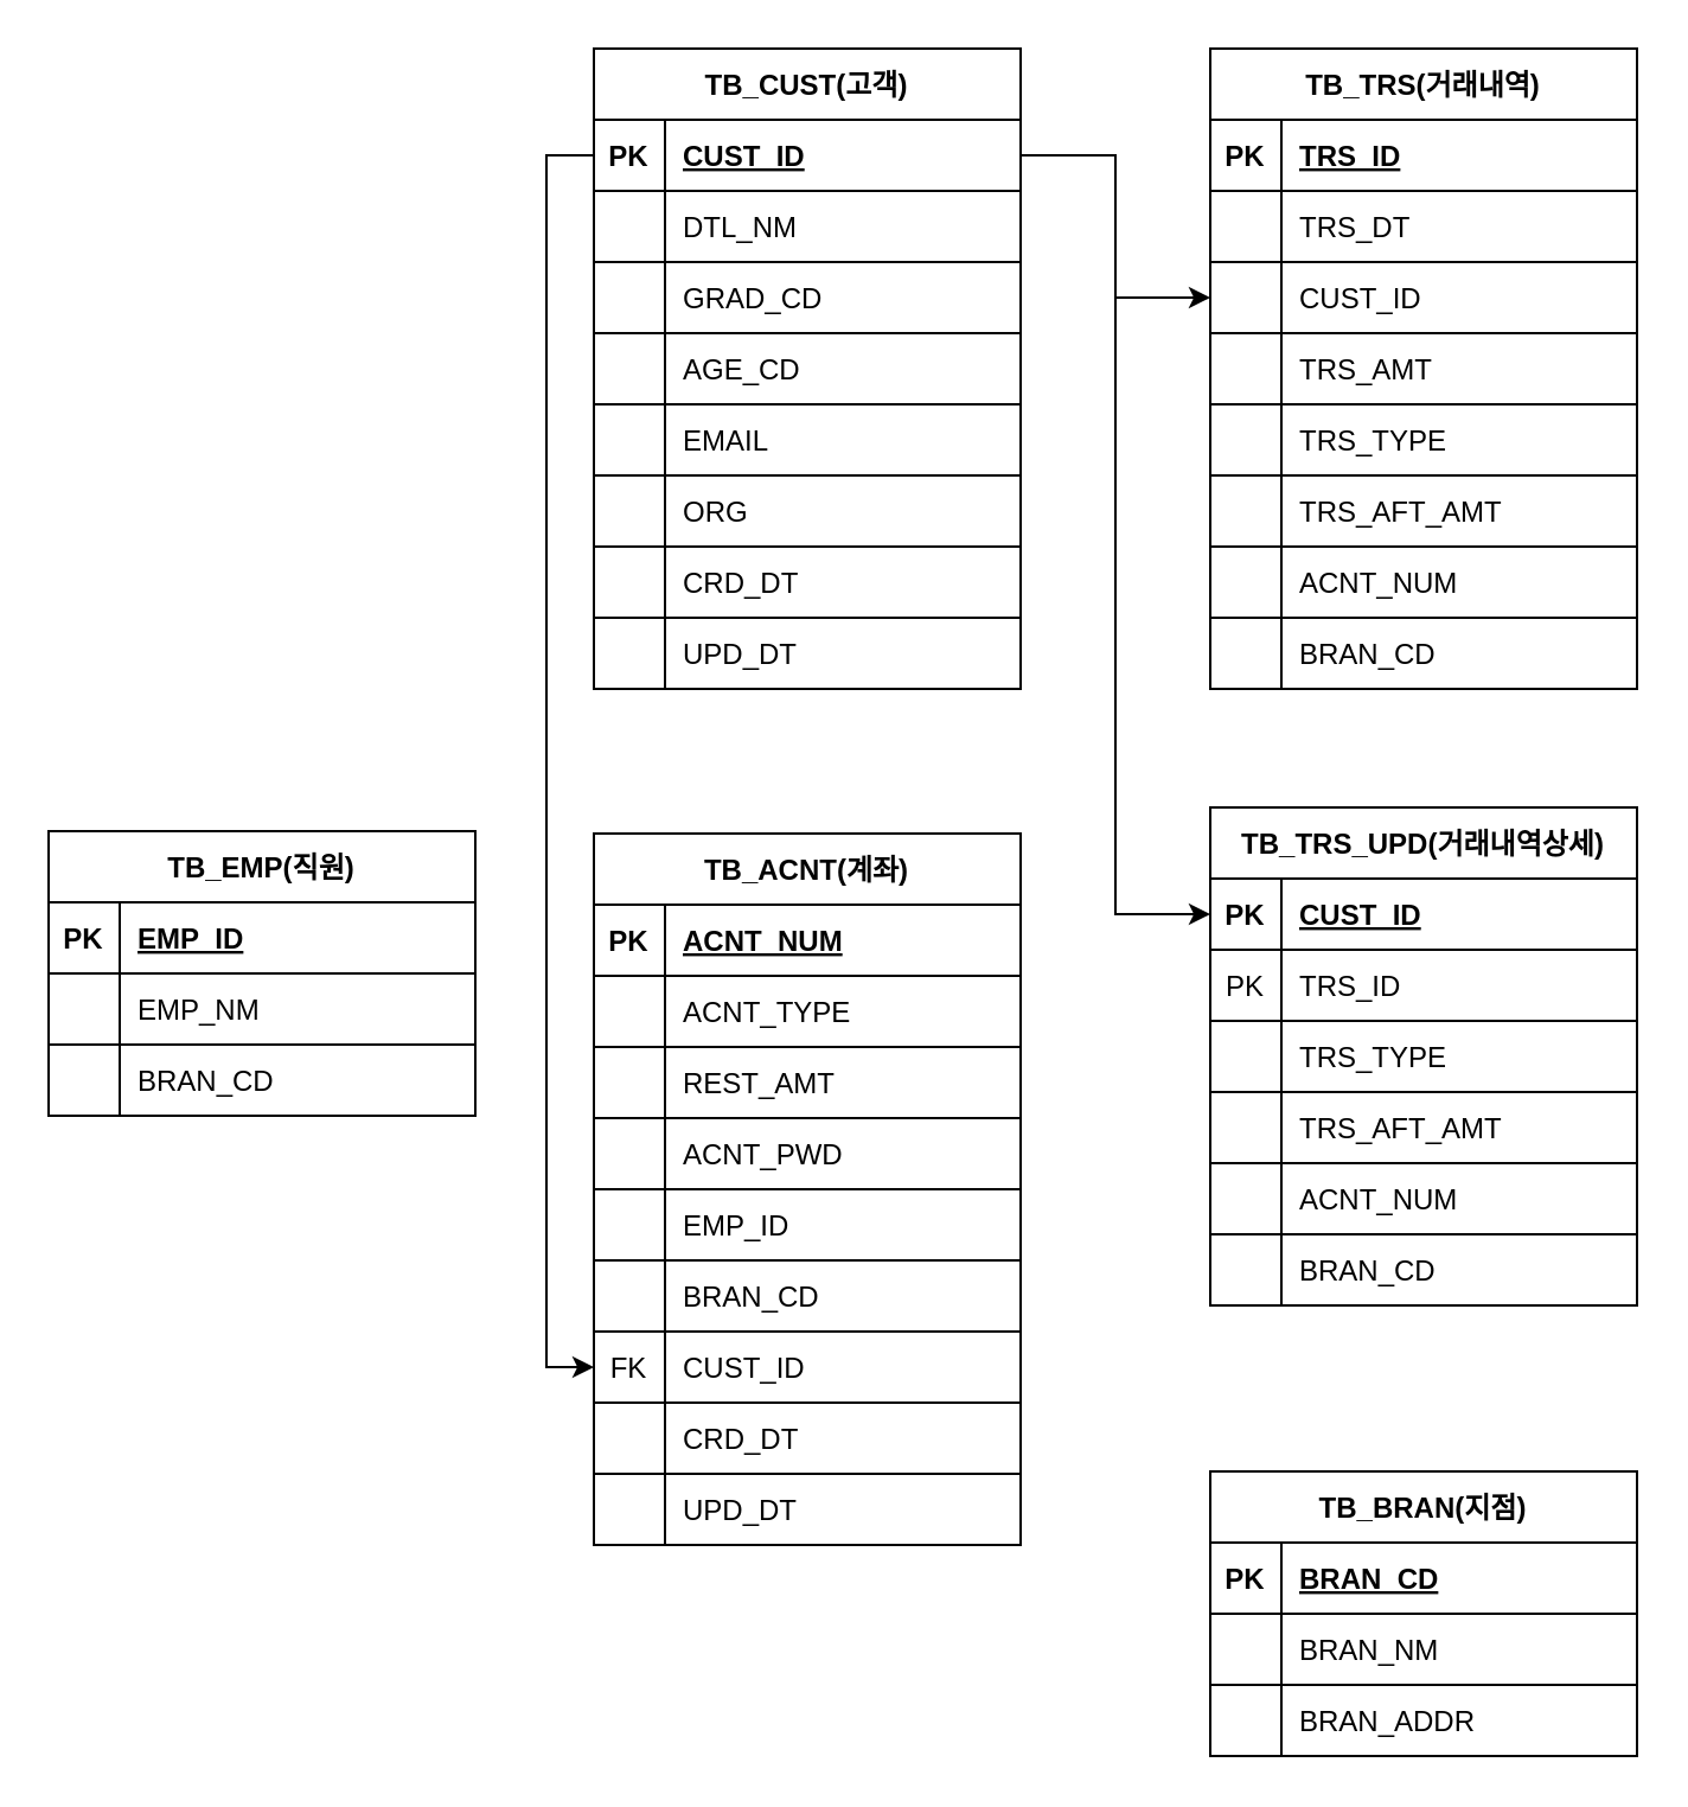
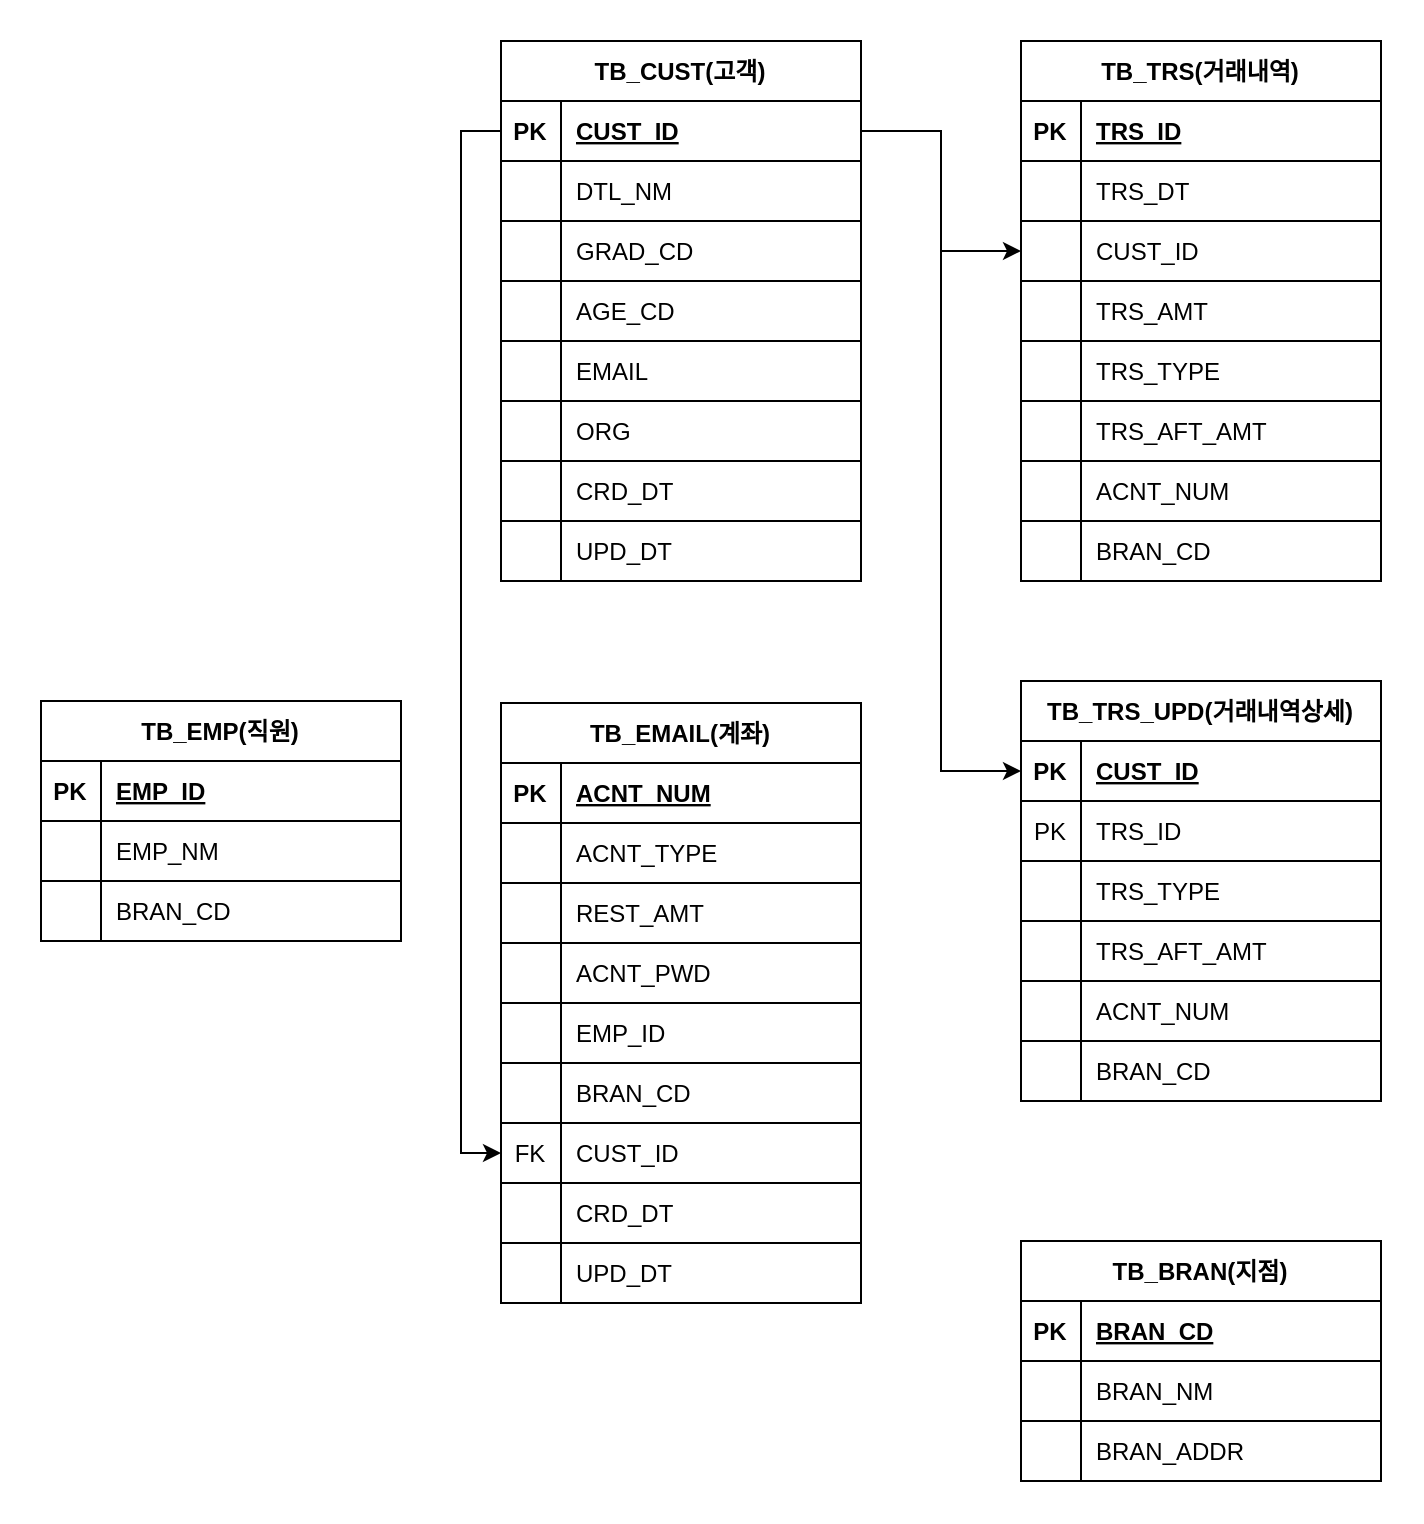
- <mxCell id="27" value="TB_ACNT(계좌)" style="shape=table;startSize=30;container=1;collapsible=1;childLayout=tableLayout;fixedRows=1;rowLines=1;fontStyle=1;align=center;resizeLast=1;" vertex="1" parent="1"><mxGeometry x="250" y="351" width="180" height="300" as="geometry" /></mxCell>
+ <mxCell id="27" value="TB_EMAIL(계좌)" style="shape=table;startSize=30;container=1;collapsible=1;childLayout=tableLayout;fixedRows=1;rowLines=1;fontStyle=1;align=center;resizeLast=1;" vertex="1" parent="1"><mxGeometry x="250" y="351" width="180" height="300" as="geometry" /></mxCell>
